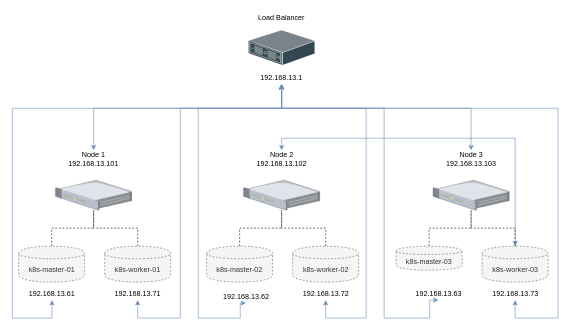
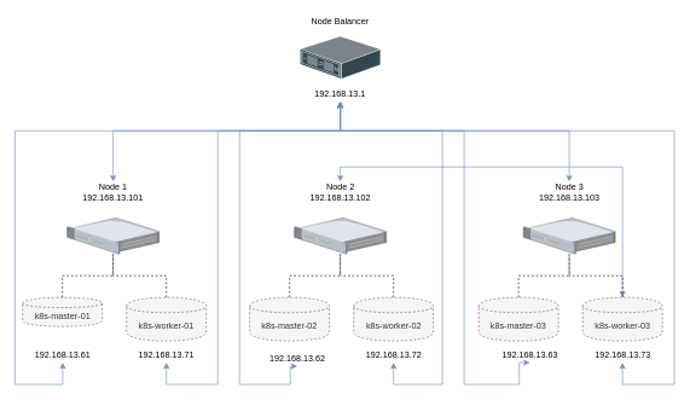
- <mxCell id="4" value="Load Balancer&lt;br&gt;" style="text;html=1;strokeColor=none;fillColor=none;align=center;verticalAlign=middle;whiteSpace=wrap;rounded=0;" vertex="1" parent="1"><mxGeometry x="414" y="20" width="110" height="20" as="geometry" /></mxCell>
+ <mxCell id="4" value="Node Balancer&lt;br&gt;" style="text;html=1;strokeColor=none;fillColor=none;align=center;verticalAlign=middle;whiteSpace=wrap;rounded=0;" vertex="1" parent="1"><mxGeometry x="414" y="20" width="110" height="20" as="geometry" /></mxCell>
- <mxCell id="31" value="k8s-master-03&lt;br&gt;" style="shape=cylinder;whiteSpace=wrap;html=1;boundedLbl=1;backgroundOutline=1;dashed=1;fillColor=#f5f5f5;strokeColor=#666666;fontColor=#333333;" vertex="1" parent="1"><mxGeometry x="660" y="410" width="110" height="40" as="geometry" /></mxCell>
+ <mxCell id="31" value="k8s-master-03&lt;br&gt;" style="shape=cylinder;whiteSpace=wrap;html=1;boundedLbl=1;backgroundOutline=1;dashed=1;fillColor=#f5f5f5;strokeColor=#666666;fontColor=#333333;" vertex="1" parent="1"><mxGeometry x="660" y="410" width="110" height="60" as="geometry" /></mxCell>
- <mxCell id="9" value="k8s-master-01&lt;br&gt;" style="shape=cylinder;whiteSpace=wrap;html=1;boundedLbl=1;backgroundOutline=1;dashed=1;fillColor=#f5f5f5;strokeColor=#666666;fontColor=#333333;" vertex="1" parent="1"><mxGeometry x="30.5" y="410" width="110" height="60" as="geometry" /></mxCell>
+ <mxCell id="9" value="k8s-master-01&lt;br&gt;" style="shape=cylinder;whiteSpace=wrap;html=1;boundedLbl=1;backgroundOutline=1;dashed=1;fillColor=#f5f5f5;strokeColor=#666666;fontColor=#333333;" vertex="1" parent="1"><mxGeometry x="30.5" y="410" width="110" height="40" as="geometry" /></mxCell>
